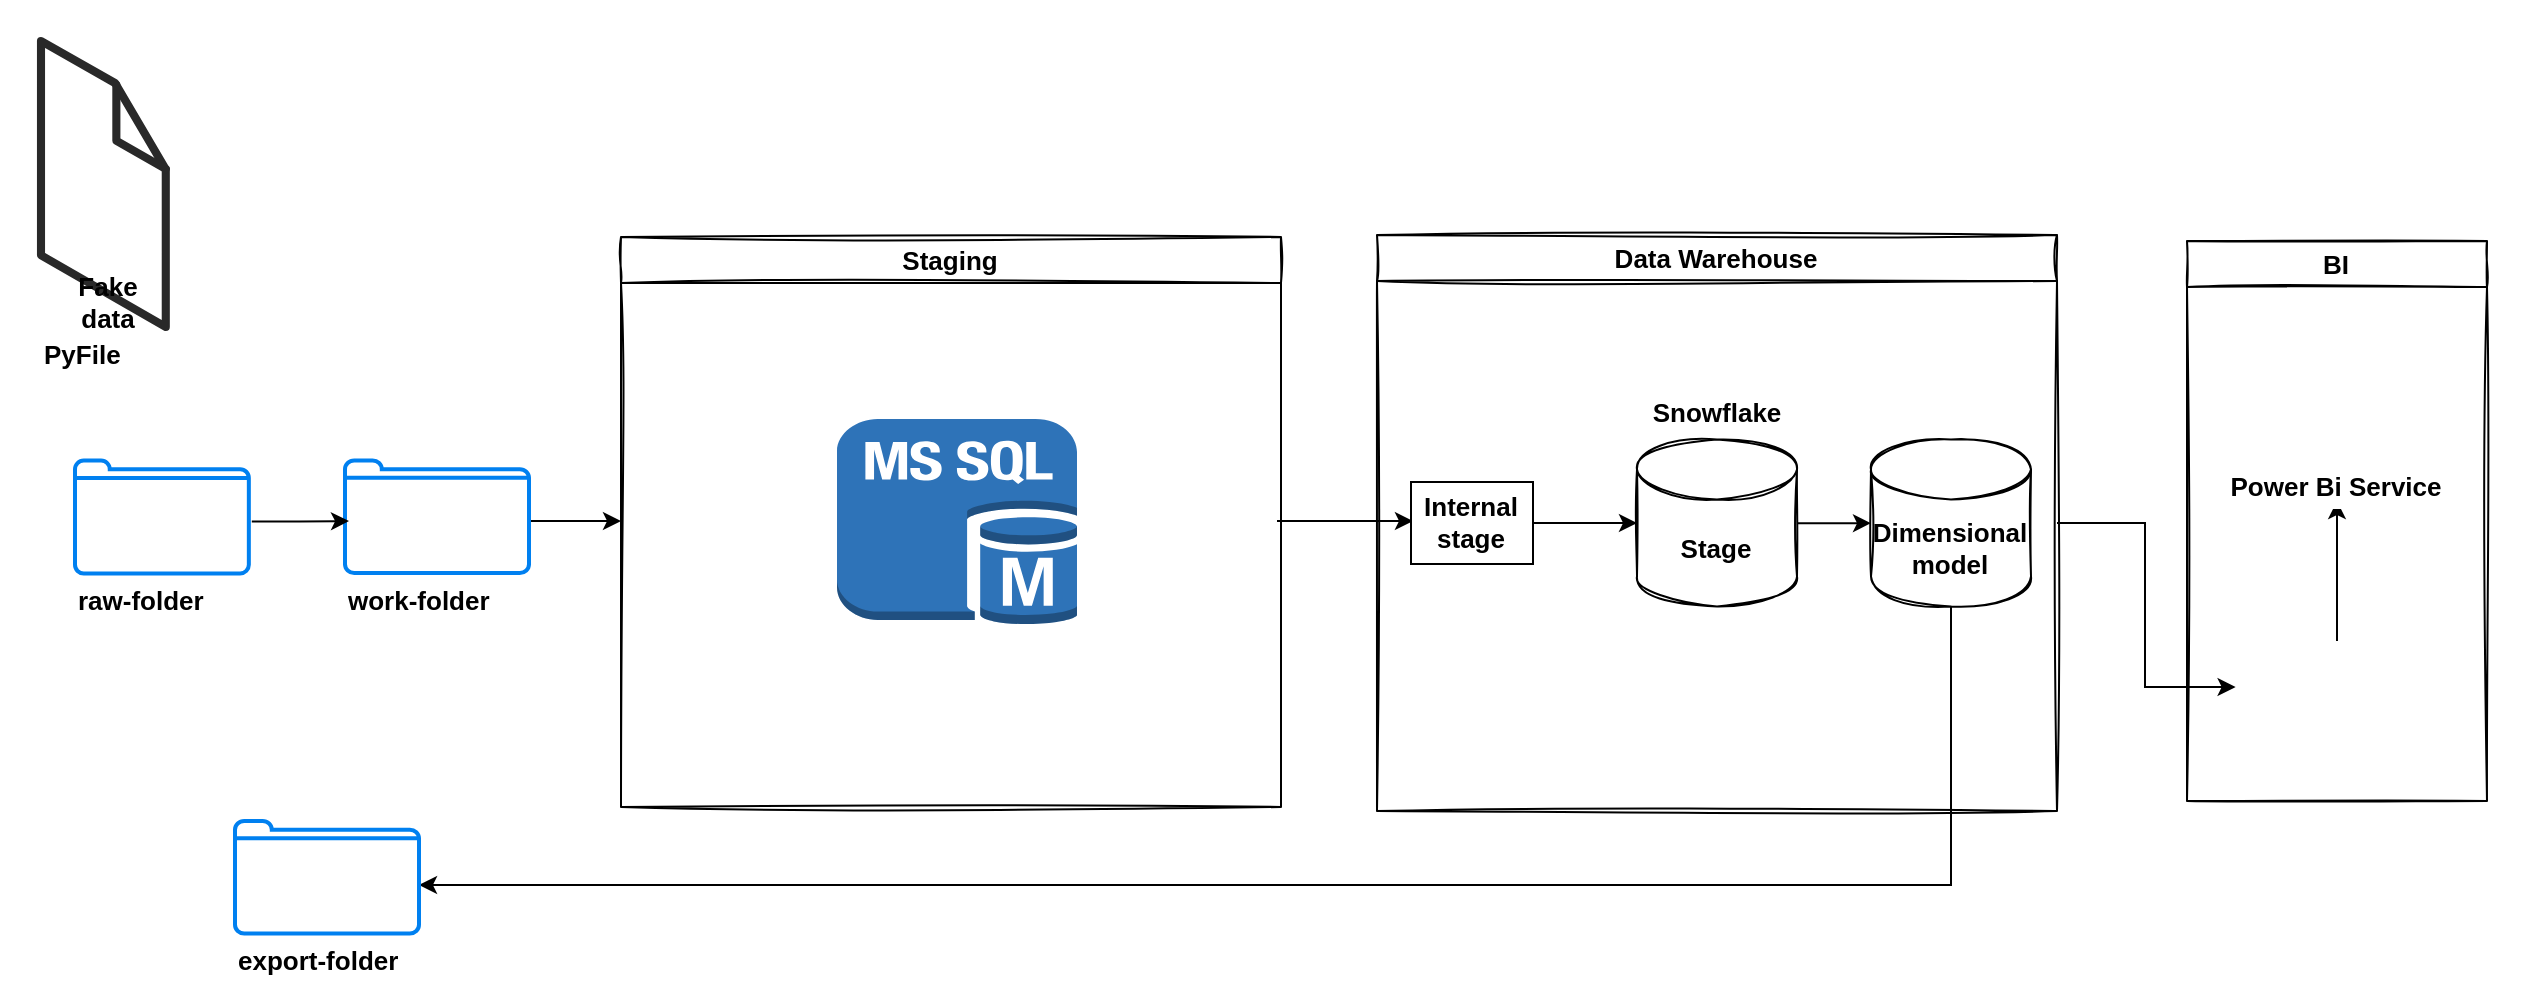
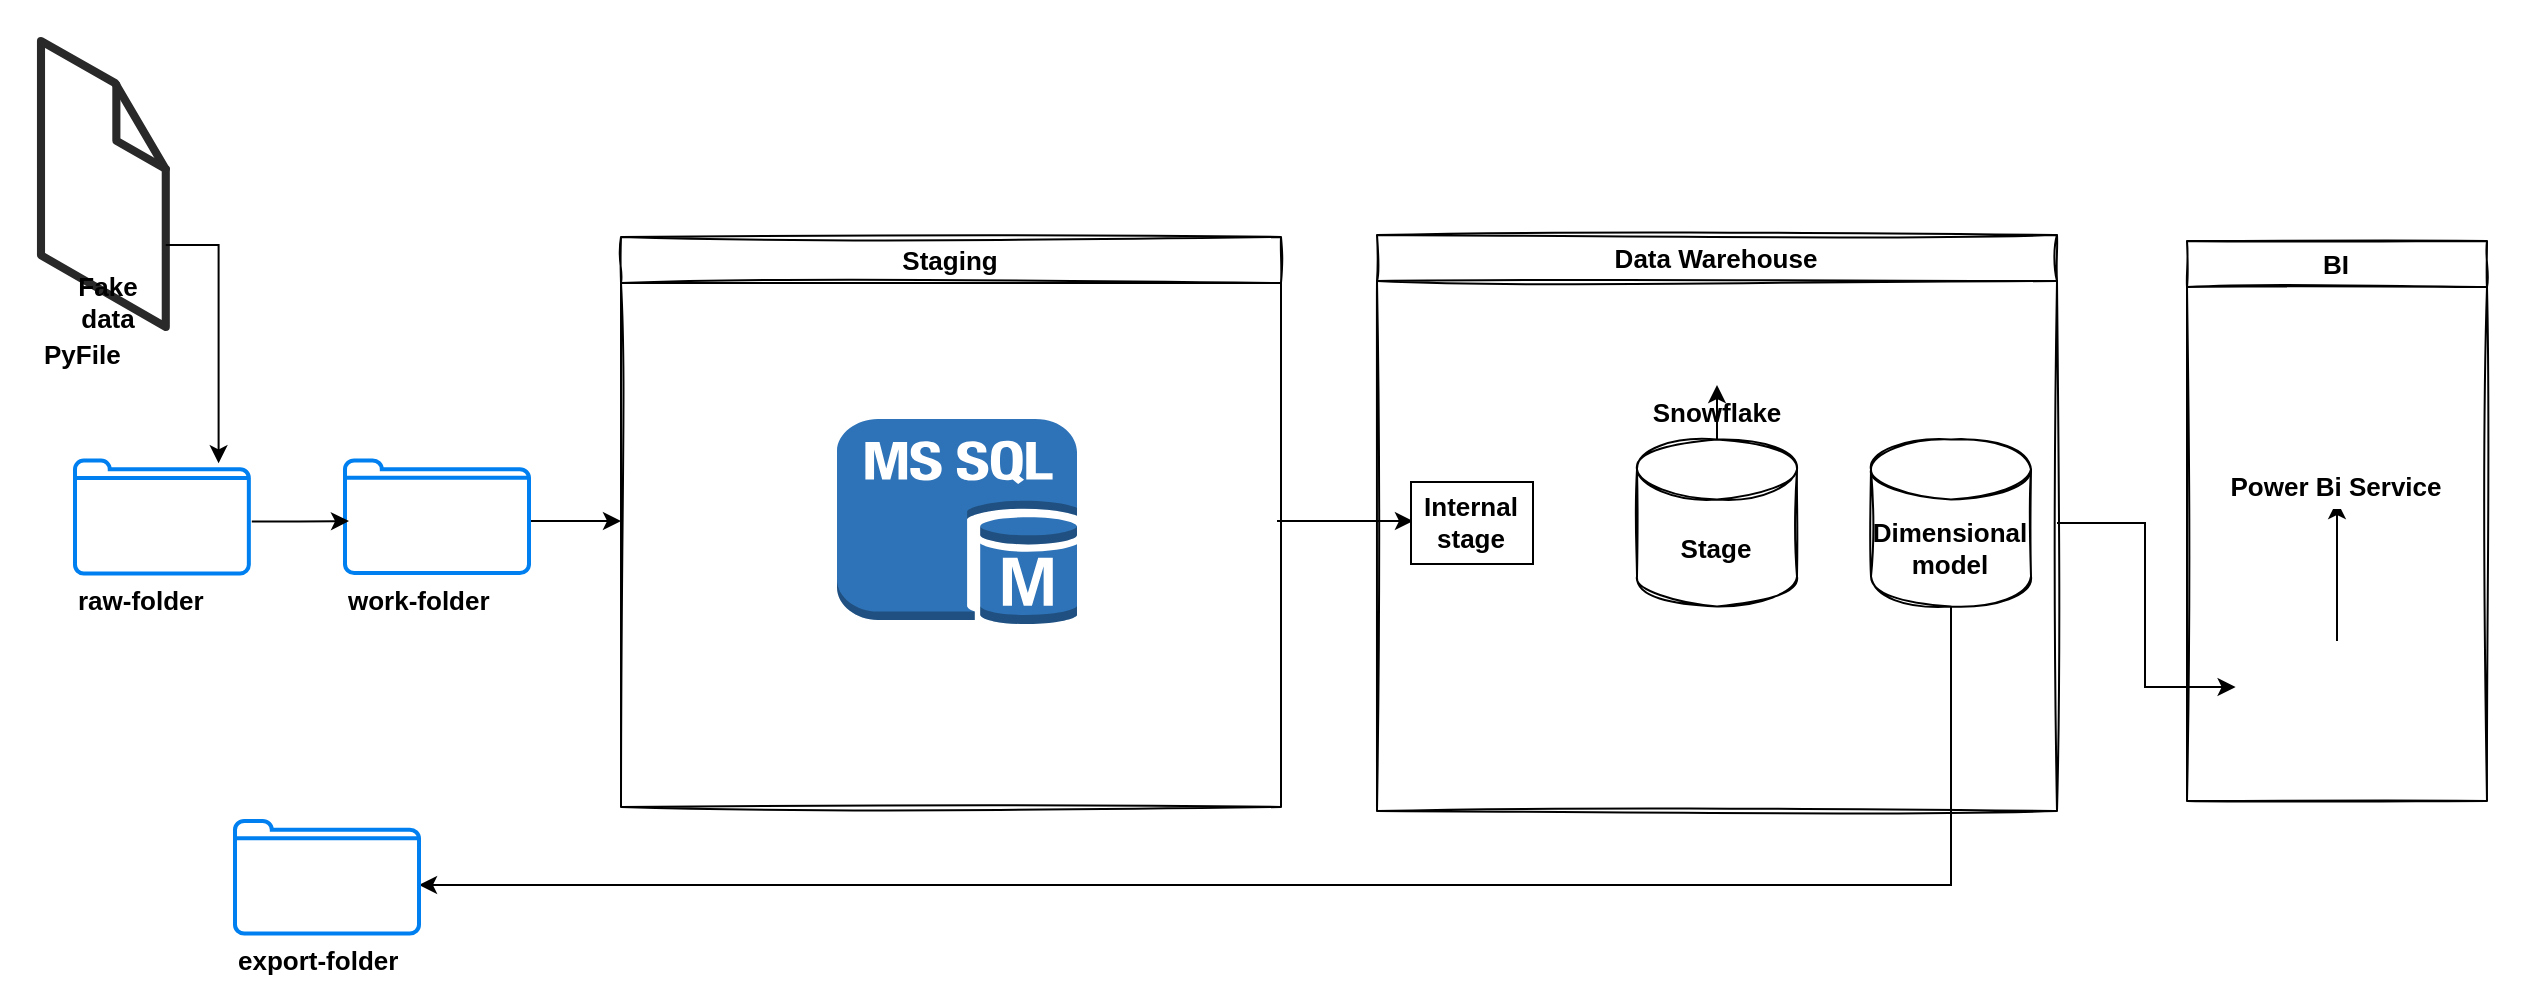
+ <mxCell id="23" style="edgeStyle=orthogonalEdgeStyle;rounded=0;orthogonalLoop=1;jettySize=auto;html=1;entryX=0.826;entryY=0.025;entryDx=0;entryDy=0;entryPerimeter=0;" parent="1" source="18" target="21" edge="1"><mxGeometry relative="1" as="geometry"><mxPoint x="203" y="14" as="sourcePoint" /><mxPoint x="251.602" y="13.74" as="targetPoint" /><Array as="points"><mxPoint x="109" y="122" /></Array></mxGeometry></mxCell>
- <mxCell id="10" value="" style="edgeStyle=orthogonalEdgeStyle;rounded=0;orthogonalLoop=1;jettySize=auto;html=1;entryX=0;entryY=0.5;entryDx=0;entryDy=0;entryPerimeter=0;" parent="6" source="11" target="13" edge="1"><mxGeometry relative="1" as="geometry"><mxPoint x="122" y="144" as="targetPoint" /><Array as="points"><mxPoint x="104" y="144" /><mxPoint x="104" y="144" /></Array></mxGeometry></mxCell>
- <mxCell id="12" value="" style="edgeStyle=orthogonalEdgeStyle;rounded=0;orthogonalLoop=1;jettySize=auto;html=1;" edge="1" parent="6" source="13" target="8"><mxGeometry relative="1" as="geometry" /></mxCell>
+ <mxCell id="12" value="" style="edgeStyle=orthogonalEdgeStyle;rounded=0;orthogonalLoop=1;jettySize=auto;html=1;" edge="1" parent="6" source="13" target="7"><mxGeometry relative="1" as="geometry" /></mxCell>
